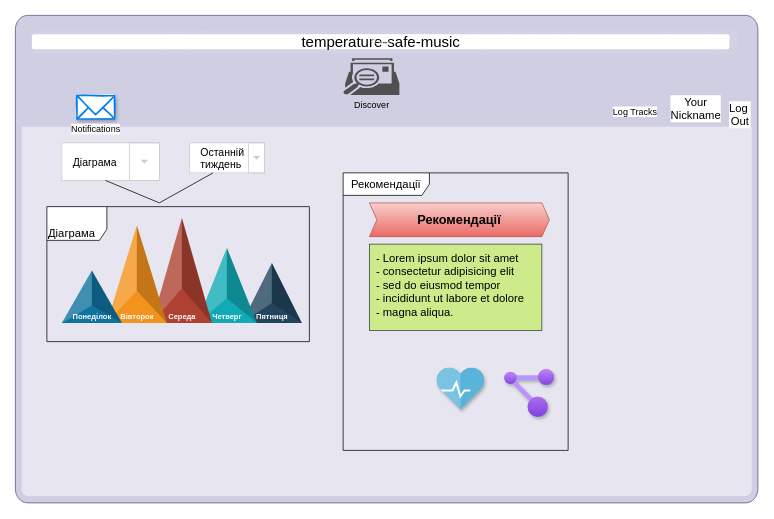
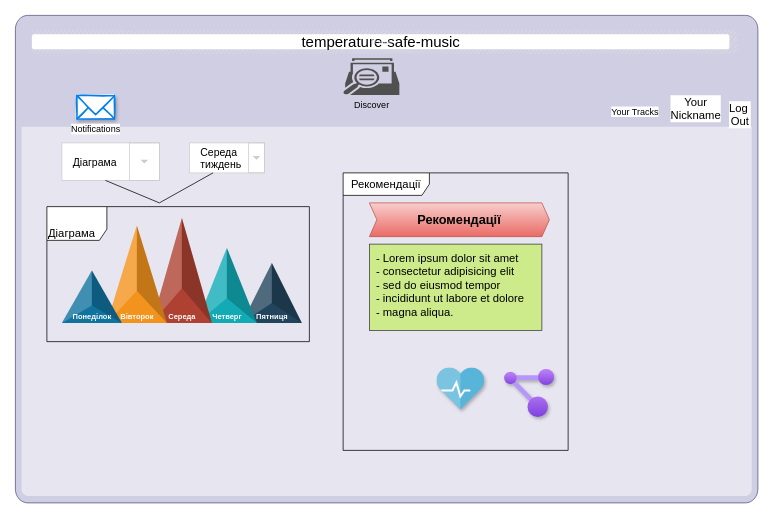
- <mxCell id="26" value="Log Tracks" style="shape=image;html=1;verticalAlign=top;verticalLabelPosition=bottom;labelBackgroundColor=#ffffff;imageAspect=0;aspect=fixed;image=https://cdn4.iconfinder.com/data/icons/48-bubbles/48/21.Music-128.png;rounded=1;shadow=0;sketch=1;fontSize=12;" vertex="1" parent="1"><mxGeometry x="822" y="87" width="48" height="48" as="geometry" /></mxCell>
+ <mxCell id="26" value="Your Tracks" style="shape=image;html=1;verticalAlign=top;verticalLabelPosition=bottom;labelBackgroundColor=#ffffff;imageAspect=0;aspect=fixed;image=https://cdn4.iconfinder.com/data/icons/48-bubbles/48/21.Music-128.png;rounded=1;shadow=0;sketch=1;fontSize=12;" vertex="1" parent="1"><mxGeometry x="822" y="87" width="48" height="48" as="geometry" /></mxCell>
- <mxCell id="8" value="Останній &#10;тиждень" style="text;fontColor=#000000;verticalAlign=middle;spacingLeft=13;fontSize=14;" vertex="1" parent="7"><mxGeometry width="63.158" height="40" as="geometry" /></mxCell>
+ <mxCell id="8" value="Середа &#10;тиждень" style="text;fontColor=#000000;verticalAlign=middle;spacingLeft=13;fontSize=14;" vertex="1" parent="7"><mxGeometry width="63.158" height="40" as="geometry" /></mxCell>
